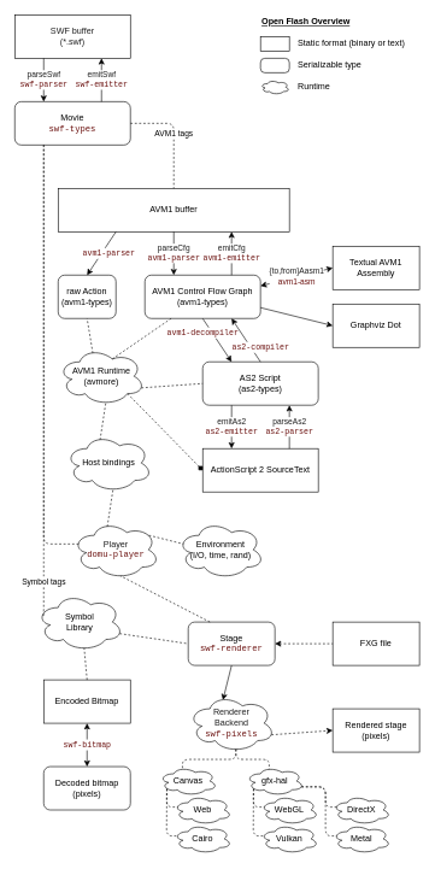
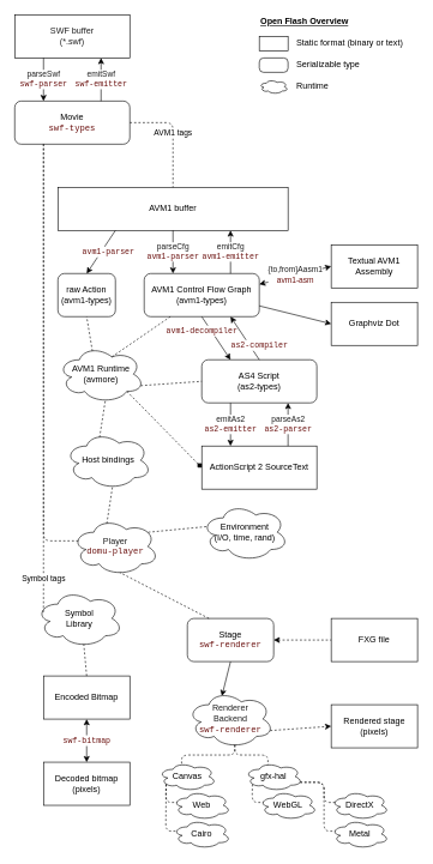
- <mxCell id="18" value="AS2 Script&lt;br&gt;(as2-types)" style="rounded=1;whiteSpace=wrap;html=1;" parent="1" vertex="1"><mxGeometry x="280" y="500" width="160" height="60" as="geometry" /></mxCell>
+ <mxCell id="18" value="AS4 Script&lt;br&gt;(as2-types)" style="rounded=1;whiteSpace=wrap;html=1;" parent="1" vertex="1"><mxGeometry x="280" y="500" width="160" height="60" as="geometry" /></mxCell>
- <mxCell id="41" value="Environment&lt;br&gt;(I/O, time, rand)" style="ellipse;shape=cloud;whiteSpace=wrap;html=1;rounded=1;" vertex="1" parent="1"><mxGeometry x="245" y="720" width="120" height="80" as="geometry" /></mxCell>
+ <mxCell id="41" value="Environment&lt;br&gt;(I/O, time, rand)" style="ellipse;shape=cloud;whiteSpace=wrap;html=1;rounded=1;" vertex="1" parent="1"><mxGeometry x="280" y="700" width="120" height="80" as="geometry" /></mxCell>
- <mxCell id="44" value="" style="endArrow=none;dashed=1;html=1;exitX=0.96;exitY=0.7;exitDx=0;exitDy=0;exitPerimeter=0;entryX=0;entryY=0.5;entryDx=0;entryDy=0;" edge="1" parent="1" source="36" target="39"><mxGeometry width="50" height="50" relative="1" as="geometry"><mxPoint x="255" y="890" as="sourcePoint" /><mxPoint x="305" y="840" as="targetPoint" /></mxGeometry></mxCell>
- <mxCell id="49" value="&lt;font color=&quot;#1f1f1f&quot;&gt;Renderer&lt;br&gt;Backend&lt;/font&gt;&lt;br&gt;&lt;font color=&quot;#6a100e&quot; face=&quot;Courier New&quot;&gt;swf-pixels&lt;/font&gt;" style="ellipse;shape=cloud;whiteSpace=wrap;html=1;rounded=1;align=center;" vertex="1" parent="1"><mxGeometry x="260" y="960" width="120" height="80" as="geometry" /></mxCell>
+ <mxCell id="49" value="&lt;font color=&quot;#1f1f1f&quot;&gt;Renderer&lt;br&gt;Backend&lt;/font&gt;&lt;br&gt;&lt;font color=&quot;#6a100e&quot; face=&quot;Courier New&quot;&gt;swf-renderer&lt;/font&gt;" style="ellipse;shape=cloud;whiteSpace=wrap;html=1;rounded=1;align=center;" vertex="1" parent="1"><mxGeometry x="260" y="960" width="120" height="80" as="geometry" /></mxCell>
- <mxCell id="21" value="Decoded bitmap&lt;br&gt;(pixels)" style="rounded=1;whiteSpace=wrap;html=1;" parent="1" vertex="1"><mxGeometry x="60" y="1060" width="120" height="60" as="geometry" /></mxCell>
+ <mxCell id="21" value="Decoded bitmap&lt;br&gt;(pixels)" style="whiteSpace=wrap;html=1;rounded=0;" parent="1" vertex="1"><mxGeometry x="60" y="1060" width="120" height="60" as="geometry" /></mxCell>
- <mxCell id="64" value="" style="endArrow=none;dashed=1;html=1;entryX=0.07;entryY=0.4;entryDx=0;entryDy=0;entryPerimeter=0;exitX=0.13;exitY=0.77;exitDx=0;exitDy=0;exitPerimeter=0;edgeStyle=elbowEdgeStyle;" edge="1" parent="1" source="52" target="56"><mxGeometry width="50" height="50" relative="1" as="geometry"><mxPoint x="332.6" y="1130" as="sourcePoint" /><mxPoint x="347.8" y="1155.2" as="targetPoint" /><Array as="points"><mxPoint x="350" y="1130" /></Array></mxGeometry></mxCell>
- <mxCell id="56" value="Vulkan" style="ellipse;shape=cloud;whiteSpace=wrap;html=1;rounded=1;align=center;" vertex="1" parent="1"><mxGeometry x="360" y="1140" width="80" height="40" as="geometry" /></mxCell>
